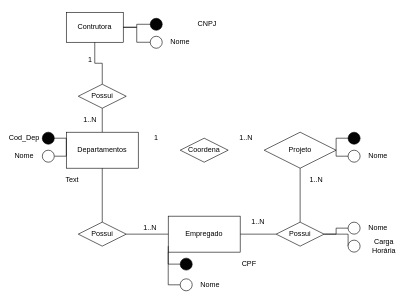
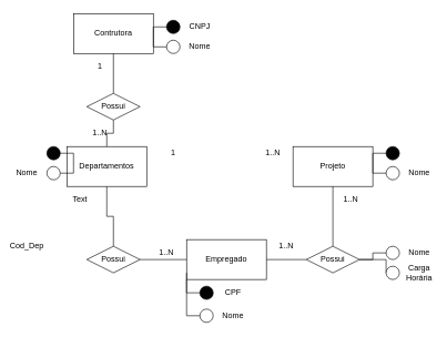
- <mxCell id="51" value="CNPJ" style="text;html=1;strokeColor=none;fillColor=none;align=center;verticalAlign=middle;whiteSpace=wrap;rounded=0;" vertex="1" parent="1"><mxGeometry x="325" y="30" width="40" height="20" as="geometry" /></mxCell>
+ <mxCell id="51" value="CNPJ" style="text;html=1;strokeColor=none;fillColor=none;align=center;verticalAlign=middle;whiteSpace=wrap;rounded=0;" vertex="1" parent="1"><mxGeometry x="280" y="30" width="40" height="20" as="geometry" /></mxCell>
- <mxCell id="2" value="Contrutora" style="rounded=0;whiteSpace=wrap;html=1;" vertex="1" parent="1"><mxGeometry x="110" y="20" width="95" height="50" as="geometry" /></mxCell>
+ <mxCell id="2" value="Contrutora" style="rounded=0;whiteSpace=wrap;html=1;" vertex="1" parent="1"><mxGeometry x="110" y="20" width="120" height="60" as="geometry" /></mxCell>
- <mxCell id="50" value="Cod_Dep" style="text;html=1;strokeColor=none;fillColor=none;align=center;verticalAlign=middle;whiteSpace=wrap;rounded=0;" vertex="1" parent="1"><mxGeometry x="20" y="220" width="40" height="20" as="geometry" /></mxCell>
+ <mxCell id="50" value="Cod_Dep" style="text;html=1;strokeColor=none;fillColor=none;align=center;verticalAlign=middle;whiteSpace=wrap;rounded=0;" vertex="1" parent="1"><mxGeometry x="20" y="360" width="40" height="20" as="geometry" /></mxCell>
- <mxCell id="3" value="Departamentos" style="rounded=0;whiteSpace=wrap;html=1;" vertex="1" parent="1"><mxGeometry x="110" y="220" width="120" height="60" as="geometry" /></mxCell>
+ <mxCell id="3" value="Departamentos" style="rounded=0;whiteSpace=wrap;html=1;" vertex="1" parent="1"><mxGeometry x="100" y="220" width="120" height="60" as="geometry" /></mxCell>
- <mxCell id="7" value="Coordena" style="rhombus;whiteSpace=wrap;html=1;" vertex="1" parent="1"><mxGeometry x="300" y="230" width="80" height="40" as="geometry" /></mxCell>
- <mxCell id="4" value="Projeto" style="rhombus;whiteSpace=wrap;html=1;" vertex="1" parent="1"><mxGeometry x="440" y="220" width="120" height="60" as="geometry" /></mxCell>
+ <mxCell id="4" value="Projeto" style="rounded=0;whiteSpace=wrap;html=1;" vertex="1" parent="1"><mxGeometry x="440" y="220" width="120" height="60" as="geometry" /></mxCell>
- <mxCell id="46" value="Carga Horária" style="text;html=1;strokeColor=none;fillColor=none;align=center;verticalAlign=middle;whiteSpace=wrap;rounded=0;" vertex="1" parent="1"><mxGeometry x="620" y="400" width="40" height="20" as="geometry" /></mxCell>
+ <mxCell id="46" value="Carga Horária" style="text;html=1;strokeColor=none;fillColor=none;align=center;verticalAlign=middle;whiteSpace=wrap;rounded=0;" vertex="1" parent="1"><mxGeometry x="610" y="400" width="40" height="20" as="geometry" /></mxCell>
- <mxCell id="47" value="CPF" style="text;html=1;strokeColor=none;fillColor=none;align=center;verticalAlign=middle;whiteSpace=wrap;rounded=0;" vertex="1" parent="1"><mxGeometry x="395" y="430" width="40" height="20" as="geometry" /></mxCell>
+ <mxCell id="47" value="CPF" style="text;html=1;strokeColor=none;fillColor=none;align=center;verticalAlign=middle;whiteSpace=wrap;rounded=0;" vertex="1" parent="1"><mxGeometry x="330" y="430" width="40" height="20" as="geometry" /></mxCell>
